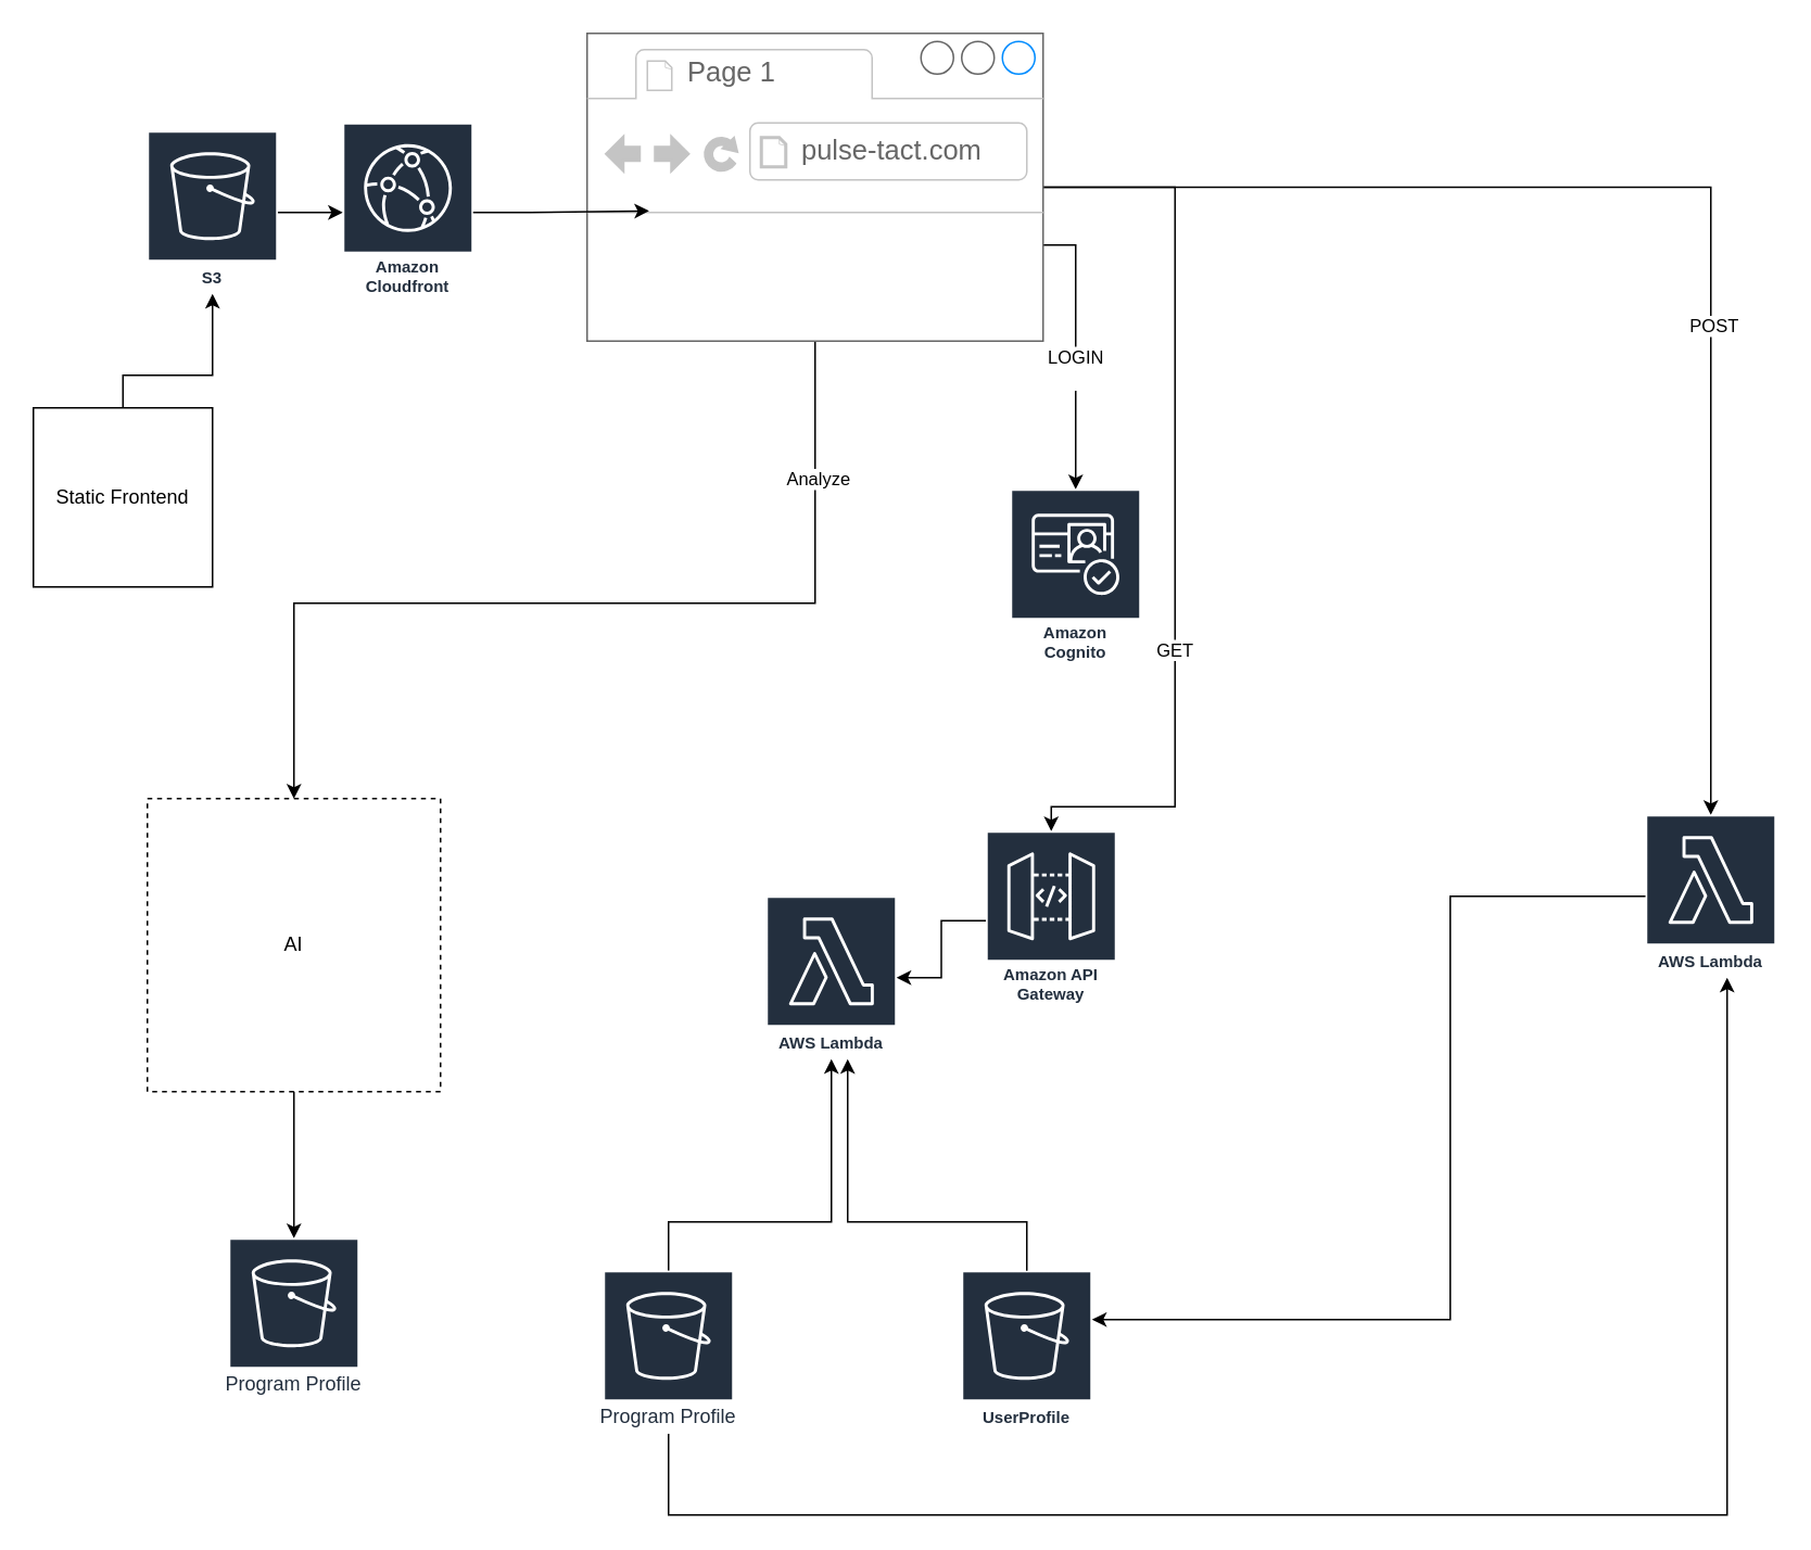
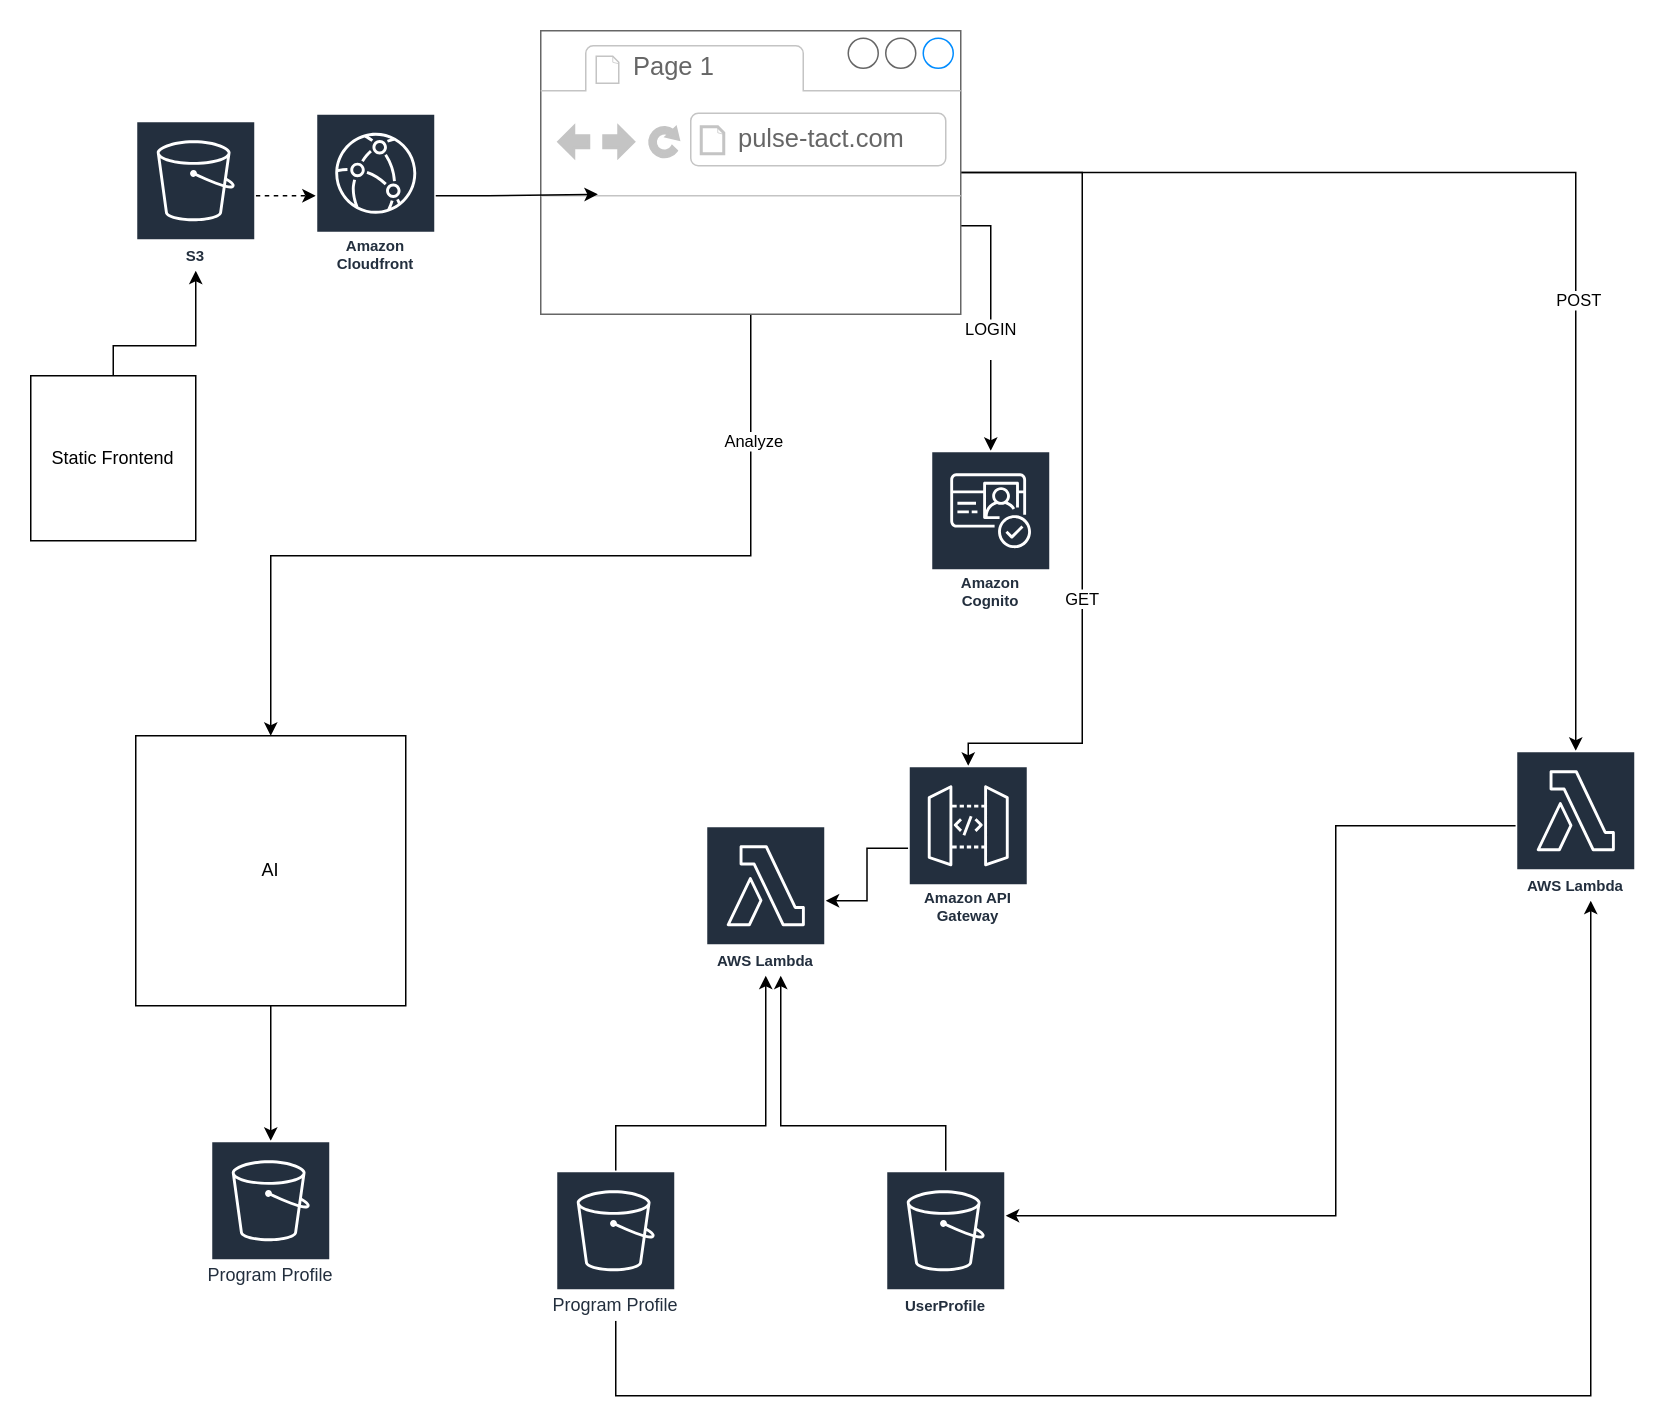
- <mxCell id="4" style="edgeStyle=orthogonalEdgeStyle;rounded=0;orthogonalLoop=1;jettySize=auto;html=1;" edge="1" parent="1" source="5" target="9"><mxGeometry relative="1" as="geometry" /></mxCell>
+ <mxCell id="4" style="edgeStyle=orthogonalEdgeStyle;rounded=0;orthogonalLoop=1;jettySize=auto;html=1;dashed=1;" edge="1" parent="1" source="5" target="9"><mxGeometry relative="1" as="geometry" /></mxCell>
- <mxCell id="6" value="AI" style="rounded=0;whiteSpace=wrap;html=1;dashed=1;" parent="1" vertex="1"><mxGeometry x="90" y="490" width="180" height="180" as="geometry" /></mxCell>
+ <mxCell id="6" value="AI" style="rounded=0;whiteSpace=wrap;html=1;" parent="1" vertex="1"><mxGeometry x="90" y="490" width="180" height="180" as="geometry" /></mxCell>
